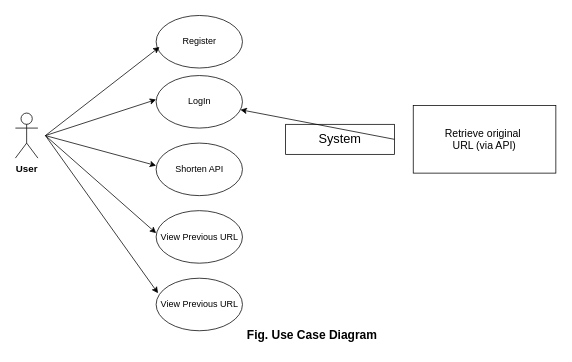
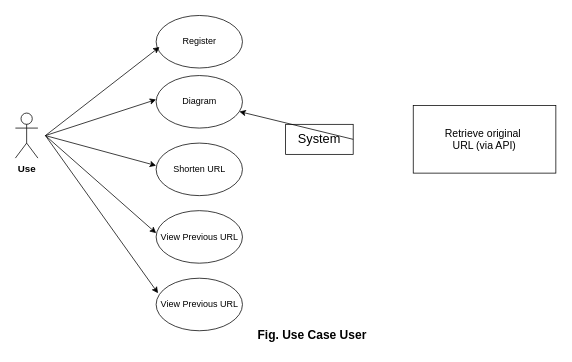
- <mxCell id="4" value="&lt;font style=&quot;color: light-dark(rgb(0, 0, 0), rgb(0, 0, 0));&quot;&gt;LogIn&lt;/font&gt;" style="ellipse;whiteSpace=wrap;html=1;fillColor=light-dark(#FFFFFF,#FFFFFF);" vertex="1" parent="1"><mxGeometry x="207.5" y="100" width="115" height="70" as="geometry" /></mxCell>
+ <mxCell id="4" value="&lt;font style=&quot;color: light-dark(rgb(0, 0, 0), rgb(0, 0, 0));&quot;&gt;Diagram&lt;/font&gt;" style="ellipse;whiteSpace=wrap;html=1;fillColor=light-dark(#FFFFFF,#FFFFFF);" vertex="1" parent="1"><mxGeometry x="207.5" y="100" width="115" height="70" as="geometry" /></mxCell>
- <mxCell id="14" value="&lt;font style=&quot;font-size: 17px; color: light-dark(rgb(0, 0, 0), rgb(0, 0, 0));&quot;&gt;System&lt;/font&gt;" style="rounded=0;whiteSpace=wrap;html=1;fillColor=light-dark(#FFFFFF,#FFFFFF);" vertex="1" parent="1"><mxGeometry x="380" y="165" width="145" height="40" as="geometry" /></mxCell>
+ <mxCell id="14" value="&lt;font style=&quot;font-size: 17px; color: light-dark(rgb(0, 0, 0), rgb(0, 0, 0));&quot;&gt;System&lt;/font&gt;" style="rounded=0;whiteSpace=wrap;html=1;fillColor=light-dark(#FFFFFF,#FFFFFF);" vertex="1" parent="1"><mxGeometry x="380" y="165" width="90" height="40" as="geometry" /></mxCell>
- <mxCell id="2" value="&lt;font style=&quot;font-size: 13px; color: light-dark(rgb(0, 0, 0), rgb(0, 0, 0));&quot;&gt;&lt;b&gt;User&lt;/b&gt;&lt;/font&gt;" style="shape=umlActor;verticalLabelPosition=bottom;verticalAlign=top;html=1;outlineConnect=0;" vertex="1" parent="1"><mxGeometry x="20" y="150" width="30" height="60" as="geometry" /></mxCell>
+ <mxCell id="2" value="&lt;font style=&quot;font-size: 13px; color: light-dark(rgb(0, 0, 0), rgb(0, 0, 0));&quot;&gt;&lt;b&gt;Use&lt;/b&gt;&lt;/font&gt;" style="shape=umlActor;verticalLabelPosition=bottom;verticalAlign=top;html=1;outlineConnect=0;" vertex="1" parent="1"><mxGeometry x="20" y="150" width="30" height="60" as="geometry" /></mxCell>
- <mxCell id="5" value="&lt;font style=&quot;color: light-dark(rgb(0, 0, 0), rgb(0, 0, 0));&quot;&gt;Shorten API&lt;/font&gt;" style="ellipse;whiteSpace=wrap;html=1;fillColor=light-dark(#FFFFFF,#FFFFFF);" vertex="1" parent="1"><mxGeometry x="207.5" y="190" width="115" height="70" as="geometry" /></mxCell>
+ <mxCell id="5" value="&lt;font style=&quot;color: light-dark(rgb(0, 0, 0), rgb(0, 0, 0));&quot;&gt;Shorten URL&lt;/font&gt;" style="ellipse;whiteSpace=wrap;html=1;fillColor=light-dark(#FFFFFF,#FFFFFF);" vertex="1" parent="1"><mxGeometry x="207.5" y="190" width="115" height="70" as="geometry" /></mxCell>
- <mxCell id="11" value="&lt;font style=&quot;color: light-dark(rgb(0, 0, 0), rgb(0, 0, 0)); font-size: 16px;&quot;&gt;&lt;b&gt;Fig. Use Case Diagram&lt;/b&gt;&lt;/font&gt;" style="text;html=1;align=center;verticalAlign=middle;resizable=0;points=[];autosize=1;strokeColor=none;fillColor=none;" vertex="1" parent="1"><mxGeometry x="315" y="430" width="200" height="30" as="geometry" /></mxCell>
+ <mxCell id="11" value="&lt;font style=&quot;color: light-dark(rgb(0, 0, 0), rgb(0, 0, 0)); font-size: 16px;&quot;&gt;&lt;b&gt;Fig. Use Case User&lt;/b&gt;&lt;/font&gt;" style="text;html=1;align=center;verticalAlign=middle;resizable=0;points=[];autosize=1;strokeColor=none;fillColor=none;" vertex="1" parent="1"><mxGeometry x="315" y="430" width="200" height="30" as="geometry" /></mxCell>
